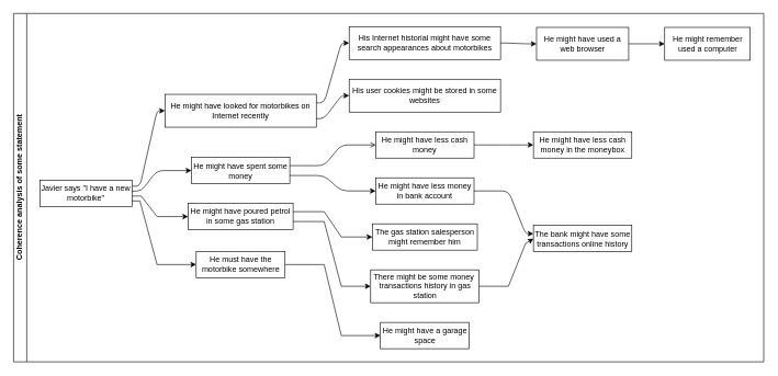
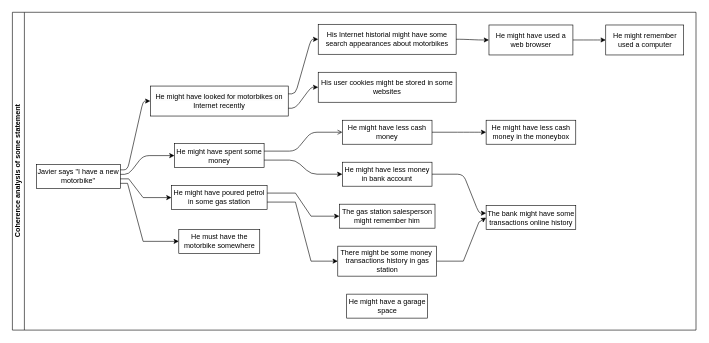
- <mxCell id="23" value="" style="edgeStyle=orthogonalEdgeStyle;rounded=0;orthogonalLoop=1;jettySize=auto;html=1;noEdgeStyle=1;orthogonal=1;" edge="1" target="24" source="11" parent="2"><mxGeometry relative="1" as="geometry"><mxPoint x="1160" y="1099" as="sourcePoint" /><Array as="points"><mxPoint x="472" y="382" /><mxPoint x="498" y="490" /></Array></mxGeometry></mxCell>
